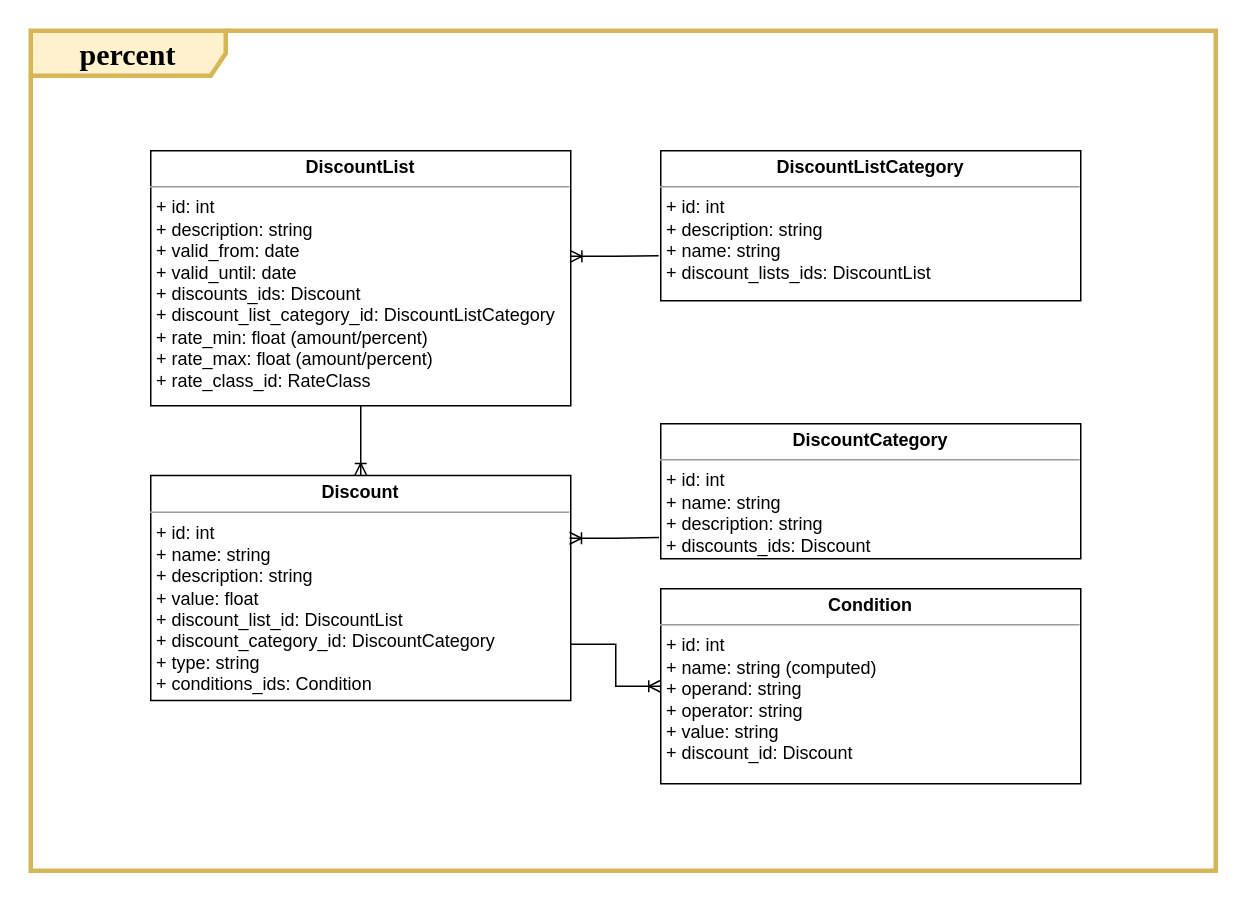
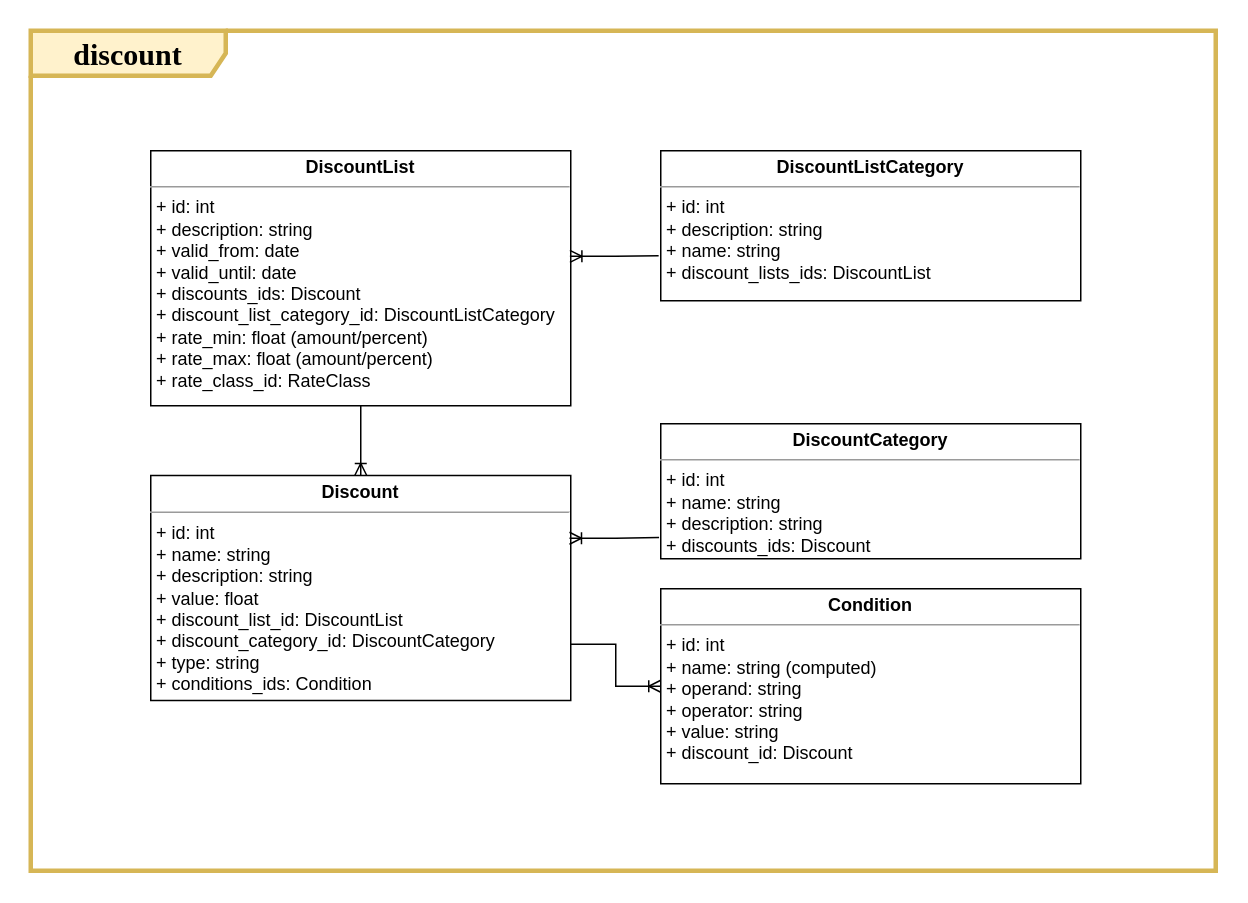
- <mxCell id="2" value="&lt;font style=&quot;font-size: 20px;&quot;&gt;&lt;b&gt;percent&lt;/b&gt;&lt;/font&gt;" style="shape=umlFrame;whiteSpace=wrap;html=1;rounded=0;shadow=0;comic=0;labelBackgroundColor=none;strokeWidth=3;fontFamily=Verdana;fontSize=10;align=center;width=130;height=30;fillColor=#fff2cc;strokeColor=#d6b656;" parent="1" vertex="1"><mxGeometry x="20" y="20" width="790" height="560" as="geometry" /></mxCell>
+ <mxCell id="2" value="&lt;font style=&quot;font-size: 20px;&quot;&gt;&lt;b&gt;discount&lt;/b&gt;&lt;/font&gt;" style="shape=umlFrame;whiteSpace=wrap;html=1;rounded=0;shadow=0;comic=0;labelBackgroundColor=none;strokeWidth=3;fontFamily=Verdana;fontSize=10;align=center;width=130;height=30;fillColor=#fff2cc;strokeColor=#d6b656;" parent="1" vertex="1"><mxGeometry x="20" y="20" width="790" height="560" as="geometry" /></mxCell>
